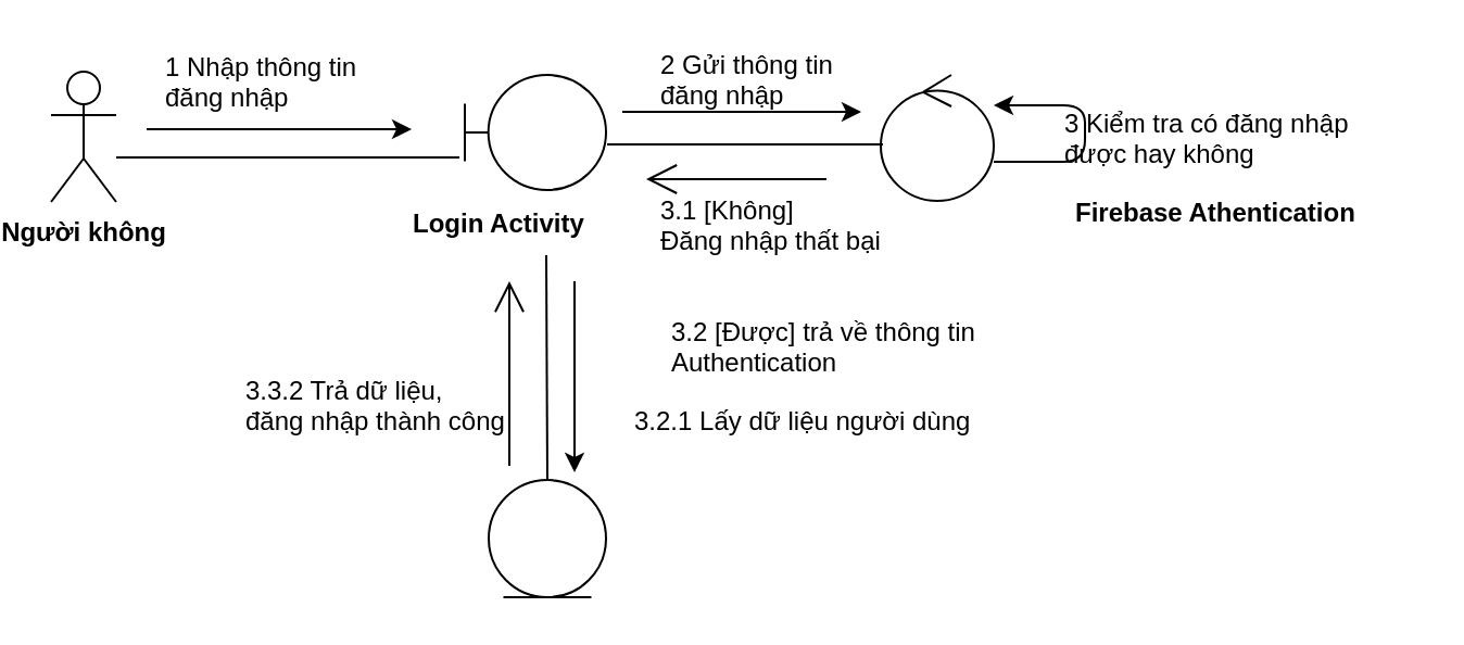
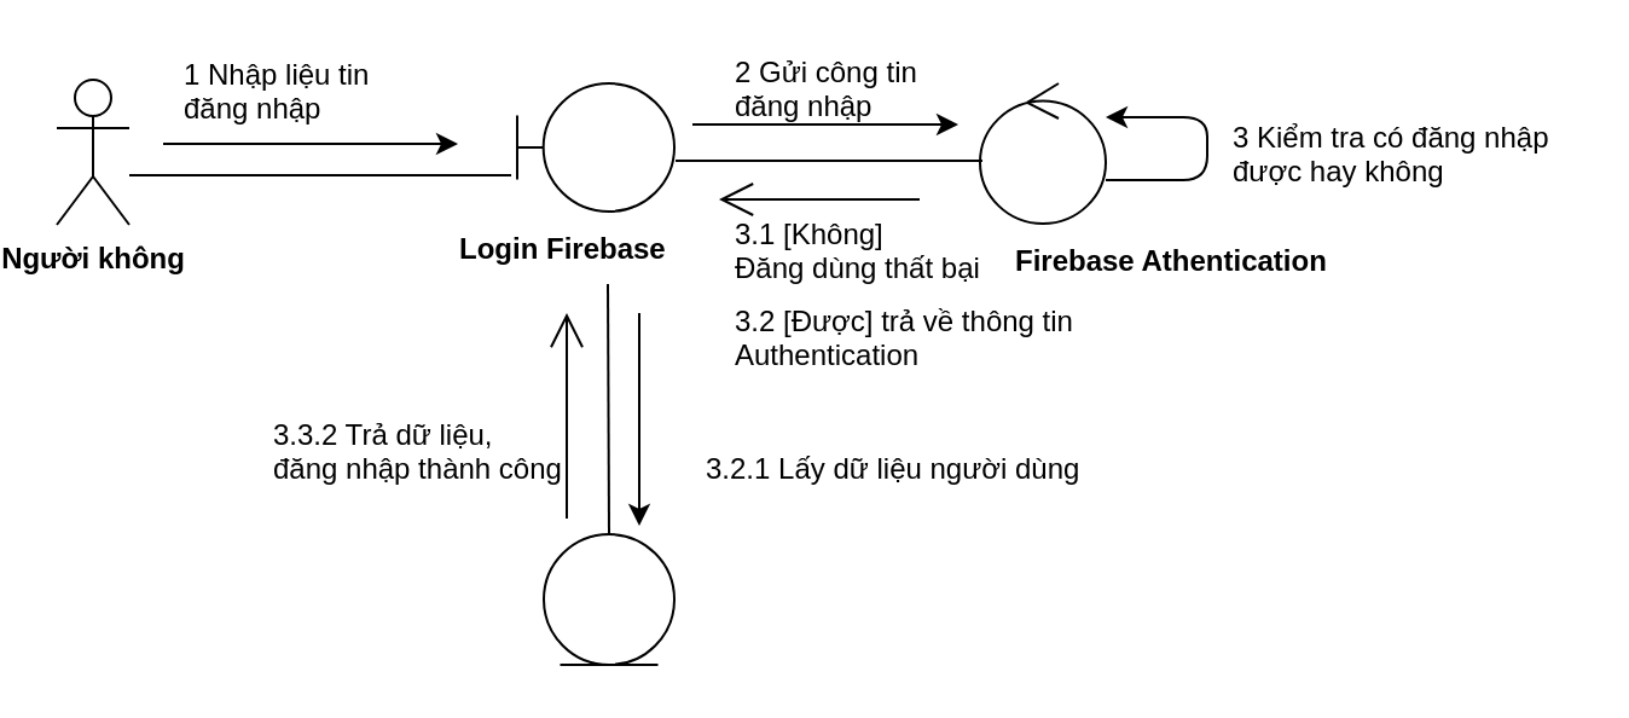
- <mxCell id="19" value="2 Gửi thông tin&amp;nbsp;&lt;br&gt;đăng nhập&lt;br&gt;" style="text;html=1;resizable=0;points=[];autosize=1;align=left;verticalAlign=top;spacingTop=-4;" vertex="1" parent="1"><mxGeometry x="299" y="20" width="93" height="28" as="geometry" /></mxCell>
+ <mxCell id="19" value="2 Gửi công tin&amp;nbsp;&lt;br&gt;đăng nhập&lt;br&gt;" style="text;html=1;resizable=0;points=[];autosize=1;align=left;verticalAlign=top;spacingTop=-4;" vertex="1" parent="1"><mxGeometry x="299" y="20" width="93" height="28" as="geometry" /></mxCell>
- <mxCell id="18" value="1 Nhập thông tin&amp;nbsp;&lt;br&gt;đăng nhập&lt;br&gt;" style="text;html=1;resizable=0;points=[];autosize=1;align=left;verticalAlign=top;spacingTop=-4;" vertex="1" parent="1"><mxGeometry x="71" y="21" width="101" height="28" as="geometry" /></mxCell>
+ <mxCell id="18" value="1 Nhập liệu tin&amp;nbsp;&lt;br&gt;đăng nhập&lt;br&gt;" style="text;html=1;resizable=0;points=[];autosize=1;align=left;verticalAlign=top;spacingTop=-4;" vertex="1" parent="1"><mxGeometry x="71" y="21" width="101" height="28" as="geometry" /></mxCell>
- <mxCell id="14" value="3 Kiểm tra có đăng nhập &lt;br&gt;được hay không" style="text;html=1;resizable=0;points=[];autosize=1;align=left;verticalAlign=top;spacingTop=-4;" vertex="1" parent="1"><mxGeometry x="484.5" y="46.5" width="144" height="28" as="geometry" /></mxCell>
+ <mxCell id="14" value="3 Kiểm tra có đăng nhập &lt;br&gt;được hay không" style="text;html=1;resizable=0;points=[];autosize=1;align=left;verticalAlign=top;spacingTop=-4;" vertex="1" parent="1"><mxGeometry x="504.5" y="46.5" width="144" height="28" as="geometry" /></mxCell>
- <mxCell id="4" value="Firebase Athentication" style="text;html=1;resizable=0;points=[];autosize=1;align=left;verticalAlign=top;spacingTop=-4;fontStyle=1" parent="1" vertex="1"><mxGeometry x="490" y="87.5" width="129" height="14" as="geometry" /></mxCell>
+ <mxCell id="4" value="Firebase Athentication" style="text;html=1;resizable=0;points=[];autosize=1;align=left;verticalAlign=top;spacingTop=-4;fontStyle=1" parent="1" vertex="1"><mxGeometry x="415" y="97.5" width="129" height="14" as="geometry" /></mxCell>
- <mxCell id="6" value="Login Activity" style="text;html=1;resizable=0;points=[];autosize=1;align=left;verticalAlign=top;spacingTop=-4;fontStyle=1" parent="1" vertex="1"><mxGeometry x="185" y="92.5" width="81" height="14" as="geometry" /></mxCell>
+ <mxCell id="6" value="Login Firebase" style="text;html=1;resizable=0;points=[];autosize=1;align=left;verticalAlign=top;spacingTop=-4;fontStyle=1" parent="1" vertex="1"><mxGeometry x="185" y="92.5" width="81" height="14" as="geometry" /></mxCell>
- <mxCell id="20" value="3.1 [Không]&lt;br&gt;Đăng nhập thất bại&lt;br&gt;" style="text;html=1;resizable=0;points=[];autosize=1;align=left;verticalAlign=top;spacingTop=-4;" vertex="1" parent="1"><mxGeometry x="299" y="87" width="111" height="28" as="geometry" /></mxCell>
+ <mxCell id="20" value="3.1 [Không]&lt;br&gt;Đăng dùng thất bại&lt;br&gt;" style="text;html=1;resizable=0;points=[];autosize=1;align=left;verticalAlign=top;spacingTop=-4;" vertex="1" parent="1"><mxGeometry x="299" y="87" width="111" height="28" as="geometry" /></mxCell>
- <mxCell id="21" value="3.2 [Được] trả về thông tin&lt;br&gt;Authentication&lt;br&gt;" style="text;html=1;resizable=0;points=[];autosize=1;align=left;verticalAlign=top;spacingTop=-4;" vertex="1" parent="1"><mxGeometry x="304" y="143" width="150" height="28" as="geometry" /></mxCell>
+ <mxCell id="21" value="3.2 [Được] trả về thông tin&lt;br&gt;Authentication&lt;br&gt;" style="text;html=1;resizable=0;points=[];autosize=1;align=left;verticalAlign=top;spacingTop=-4;" vertex="1" parent="1"><mxGeometry x="299" y="123" width="150" height="28" as="geometry" /></mxCell>
